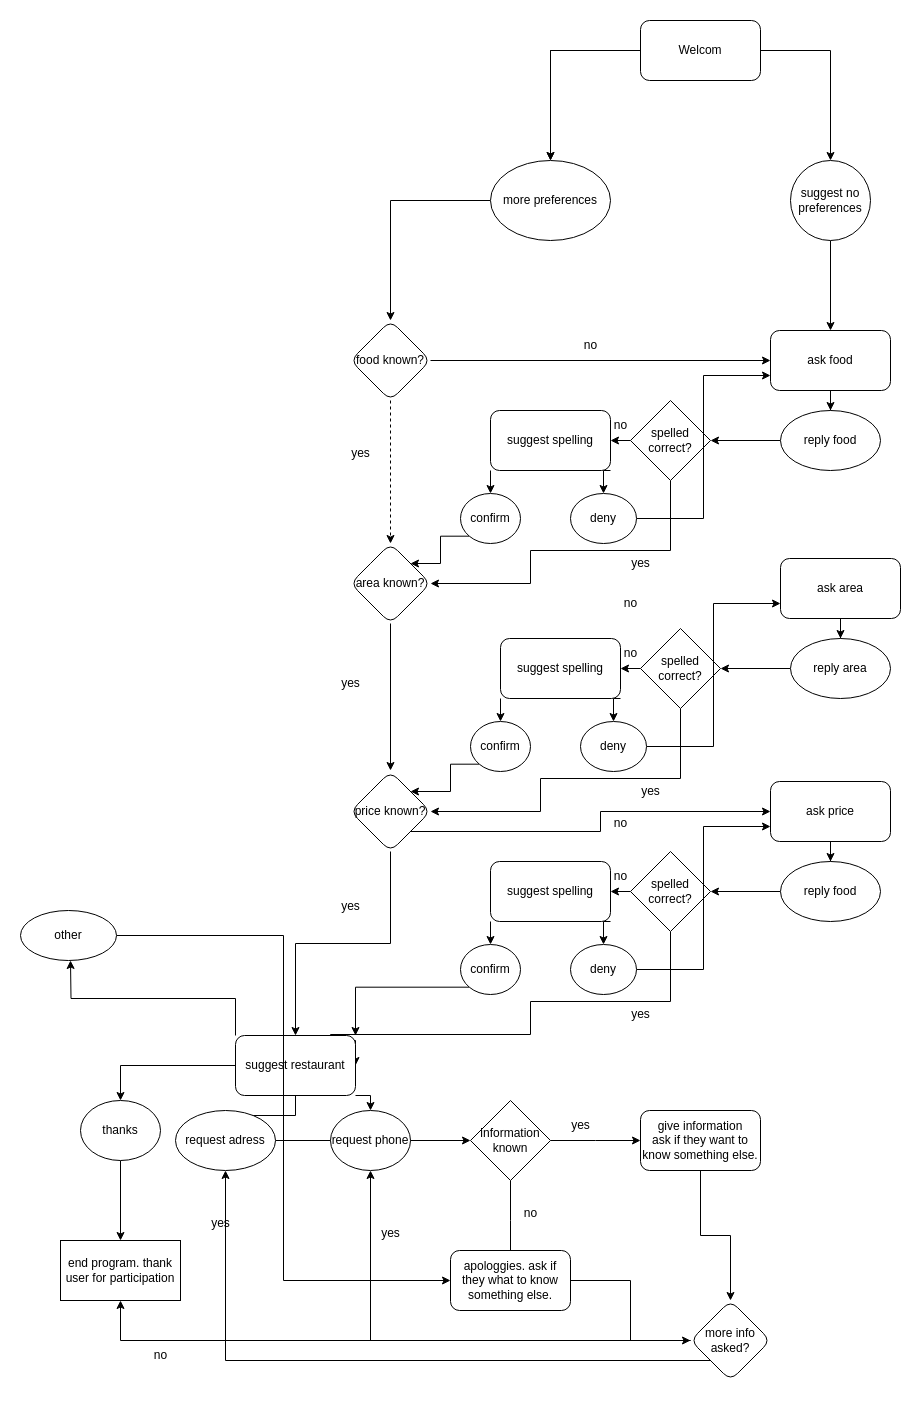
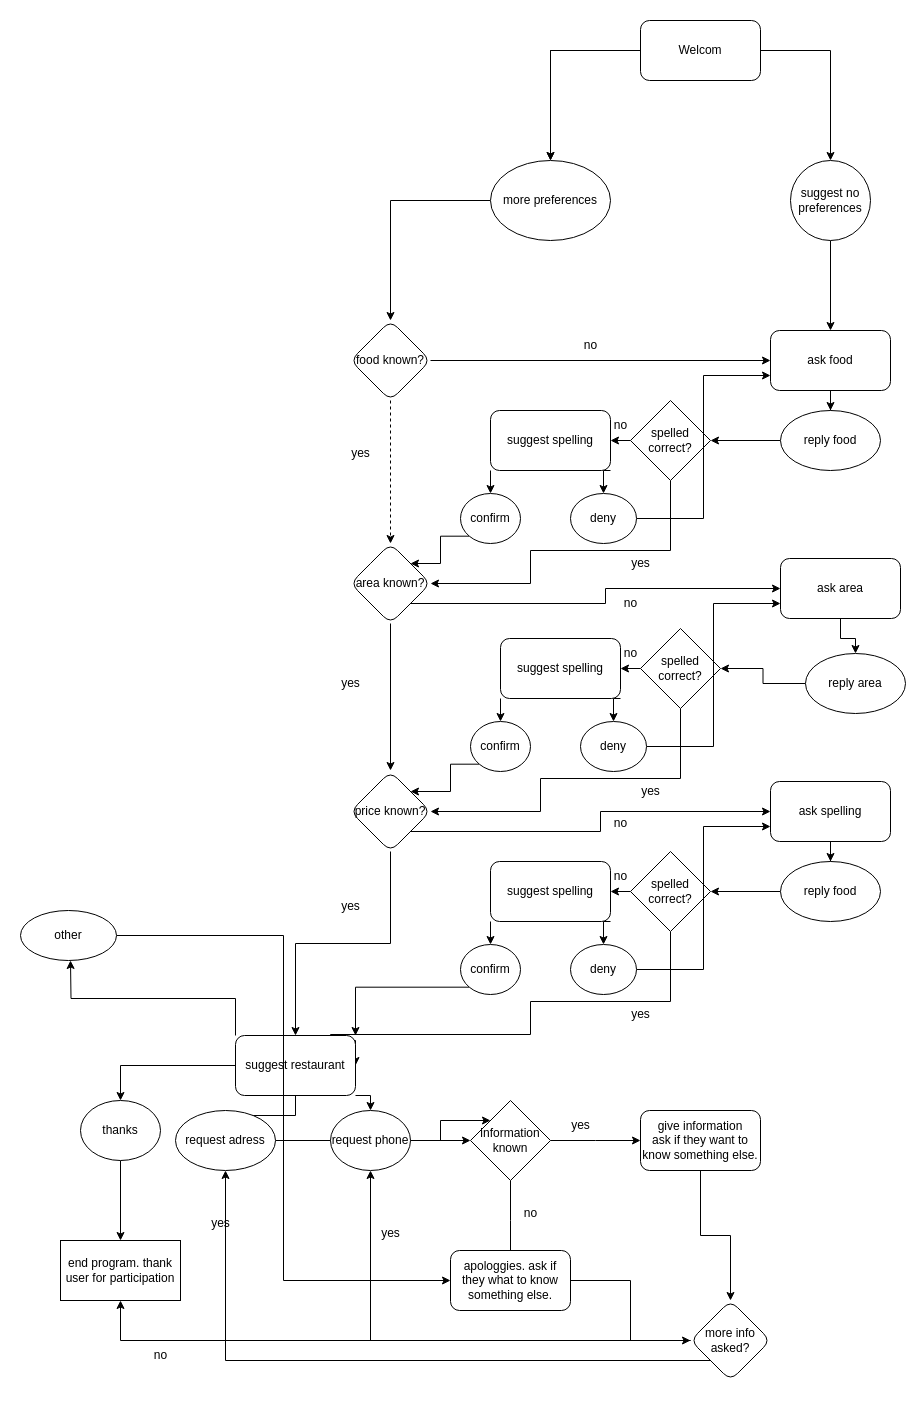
+ <mxCell id="31" style="edgeStyle=orthogonalEdgeStyle;rounded=0;orthogonalLoop=1;jettySize=auto;html=1;exitX=1;exitY=1;exitDx=0;exitDy=0;" edge="1" parent="1" source="16" target="34"><mxGeometry relative="1" as="geometry"><mxPoint x="440" y="588" as="sourcePoint" /></mxGeometry></mxCell>
- <mxCell id="37" value="reply area" style="ellipse;whiteSpace=wrap;html=1;" vertex="1" parent="1"><mxGeometry x="790" y="638" width="100" height="60" as="geometry" /></mxCell>
+ <mxCell id="37" value="reply area" style="ellipse;whiteSpace=wrap;html=1;" vertex="1" parent="1"><mxGeometry x="805" y="653" width="100" height="60" as="geometry" /></mxCell>
- <mxCell id="53" value="ask price" style="whiteSpace=wrap;html=1;rounded=1;" vertex="1" parent="1"><mxGeometry x="770" y="781" width="120" height="60" as="geometry" /></mxCell>
+ <mxCell id="53" value="ask spelling" style="whiteSpace=wrap;html=1;rounded=1;" vertex="1" parent="1"><mxGeometry x="770" y="781" width="120" height="60" as="geometry" /></mxCell>
+ <mxCell id="83" style="edgeStyle=orthogonalEdgeStyle;rounded=0;orthogonalLoop=1;jettySize=auto;html=1;entryX=0;entryY=0;entryDx=0;entryDy=0;" edge="1" parent="1" source="84" target="89"><mxGeometry relative="1" as="geometry" /></mxCell>
